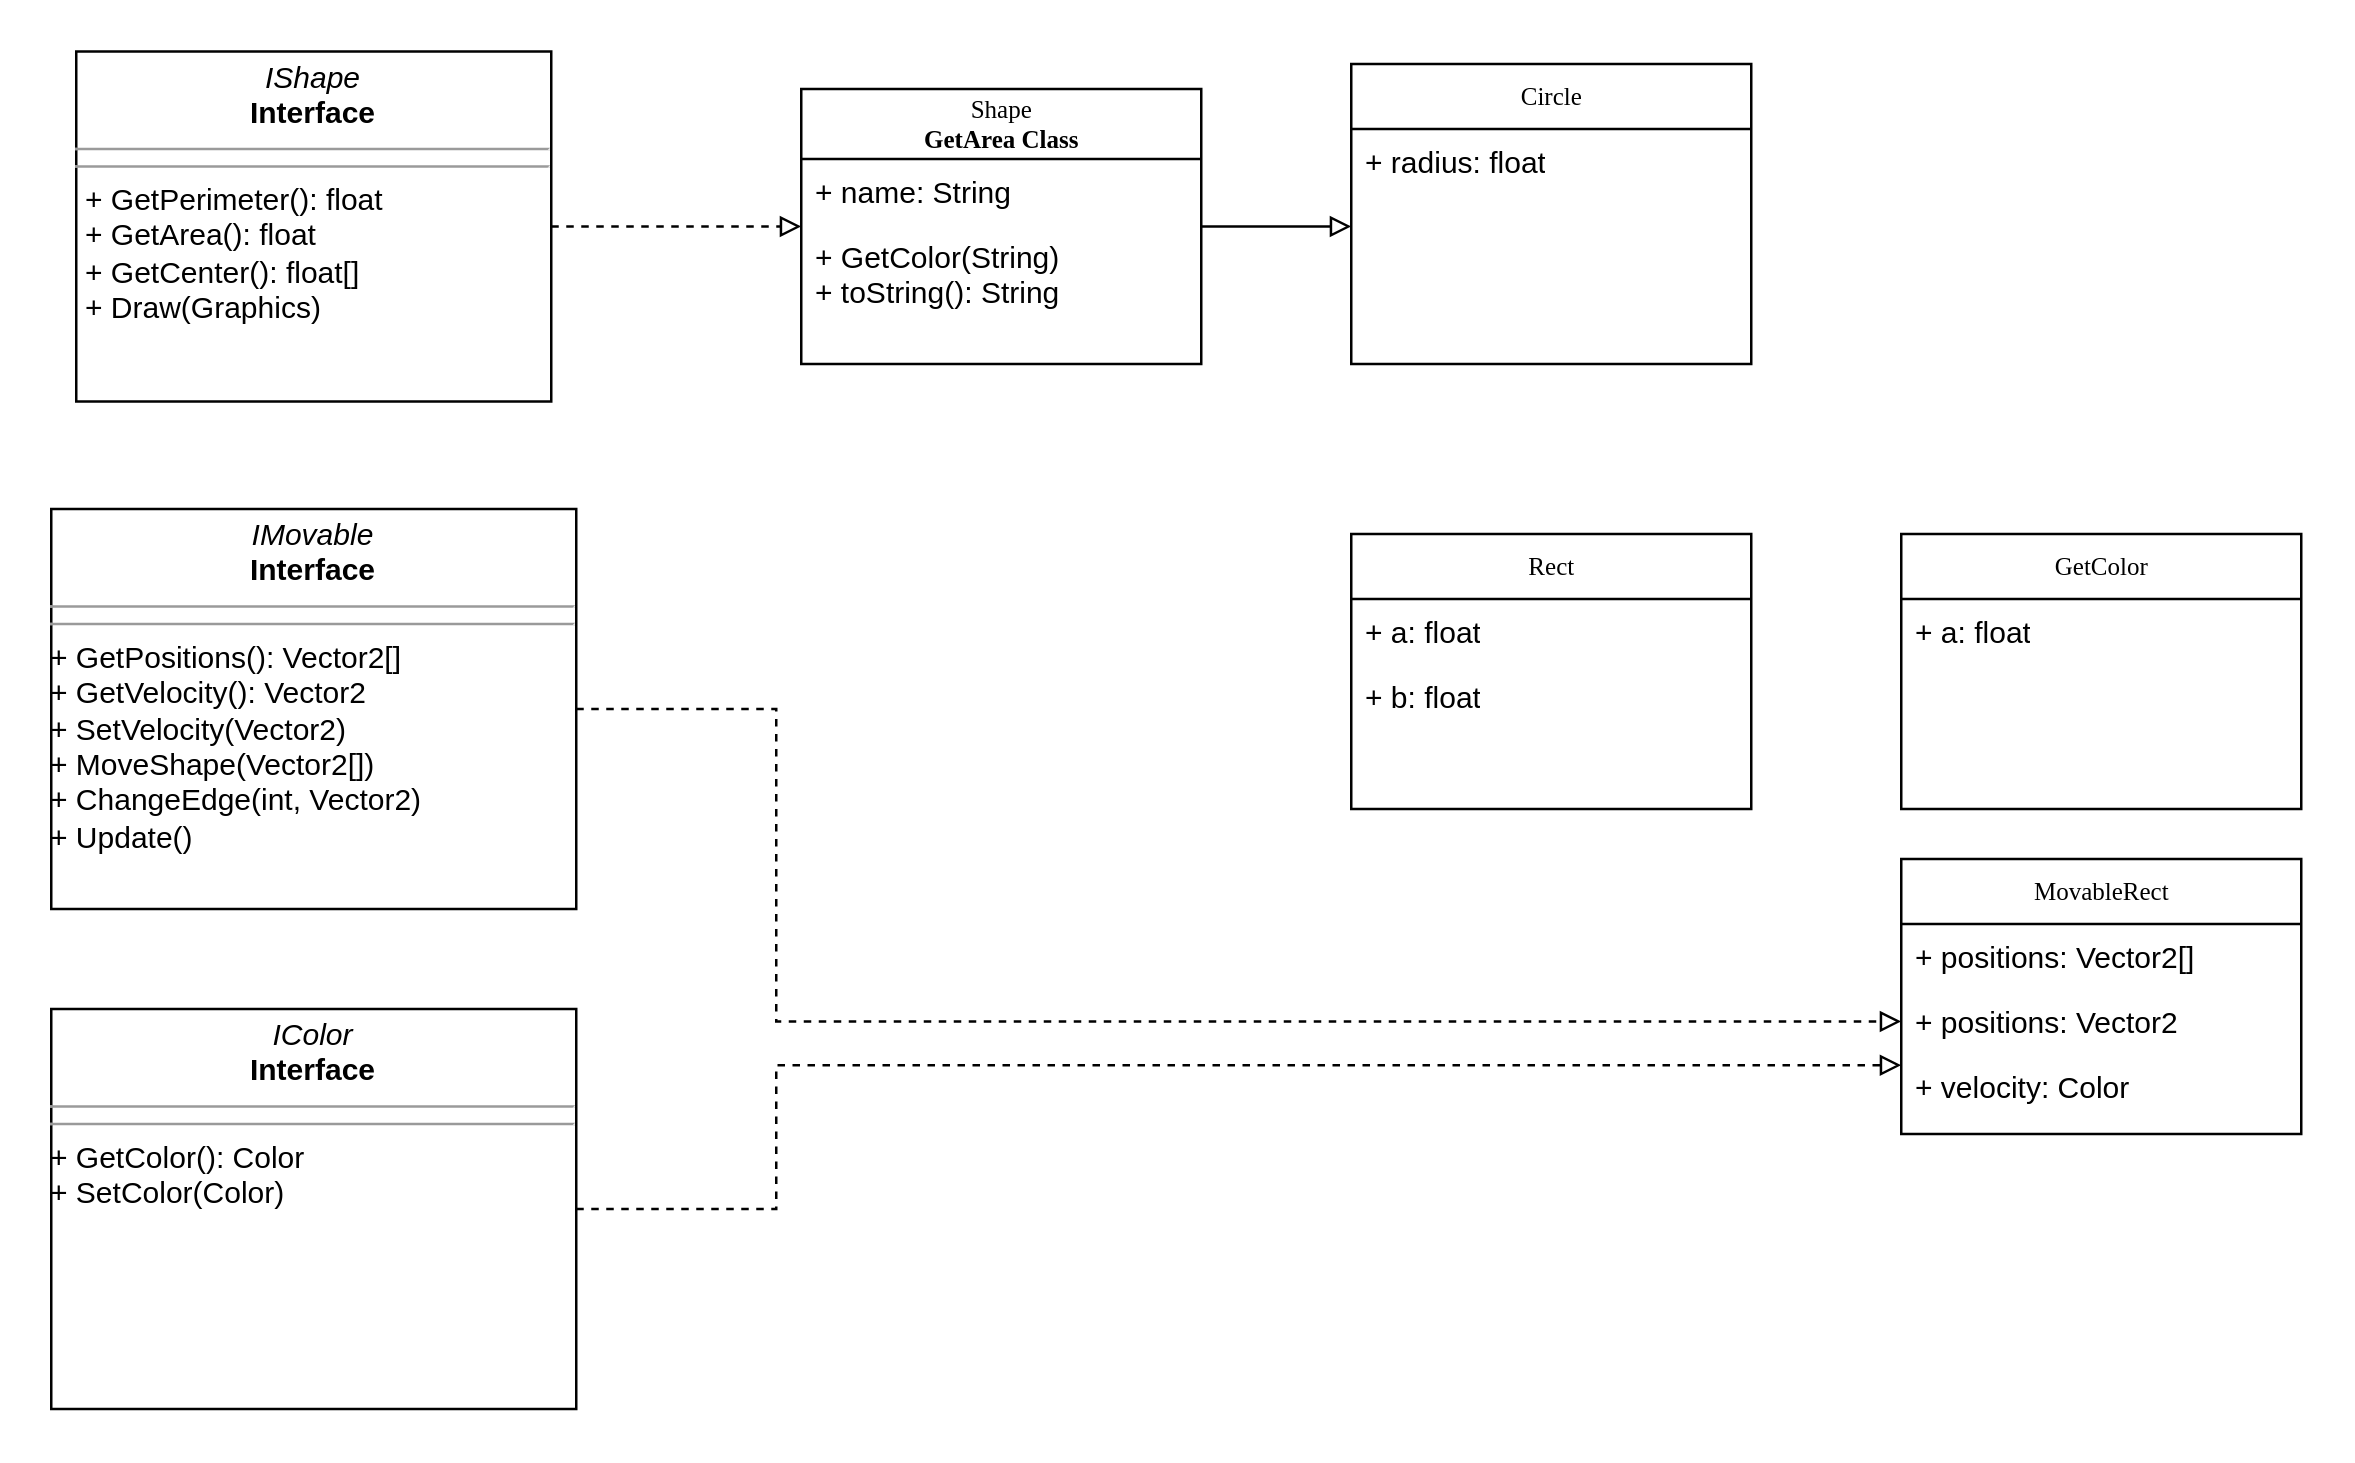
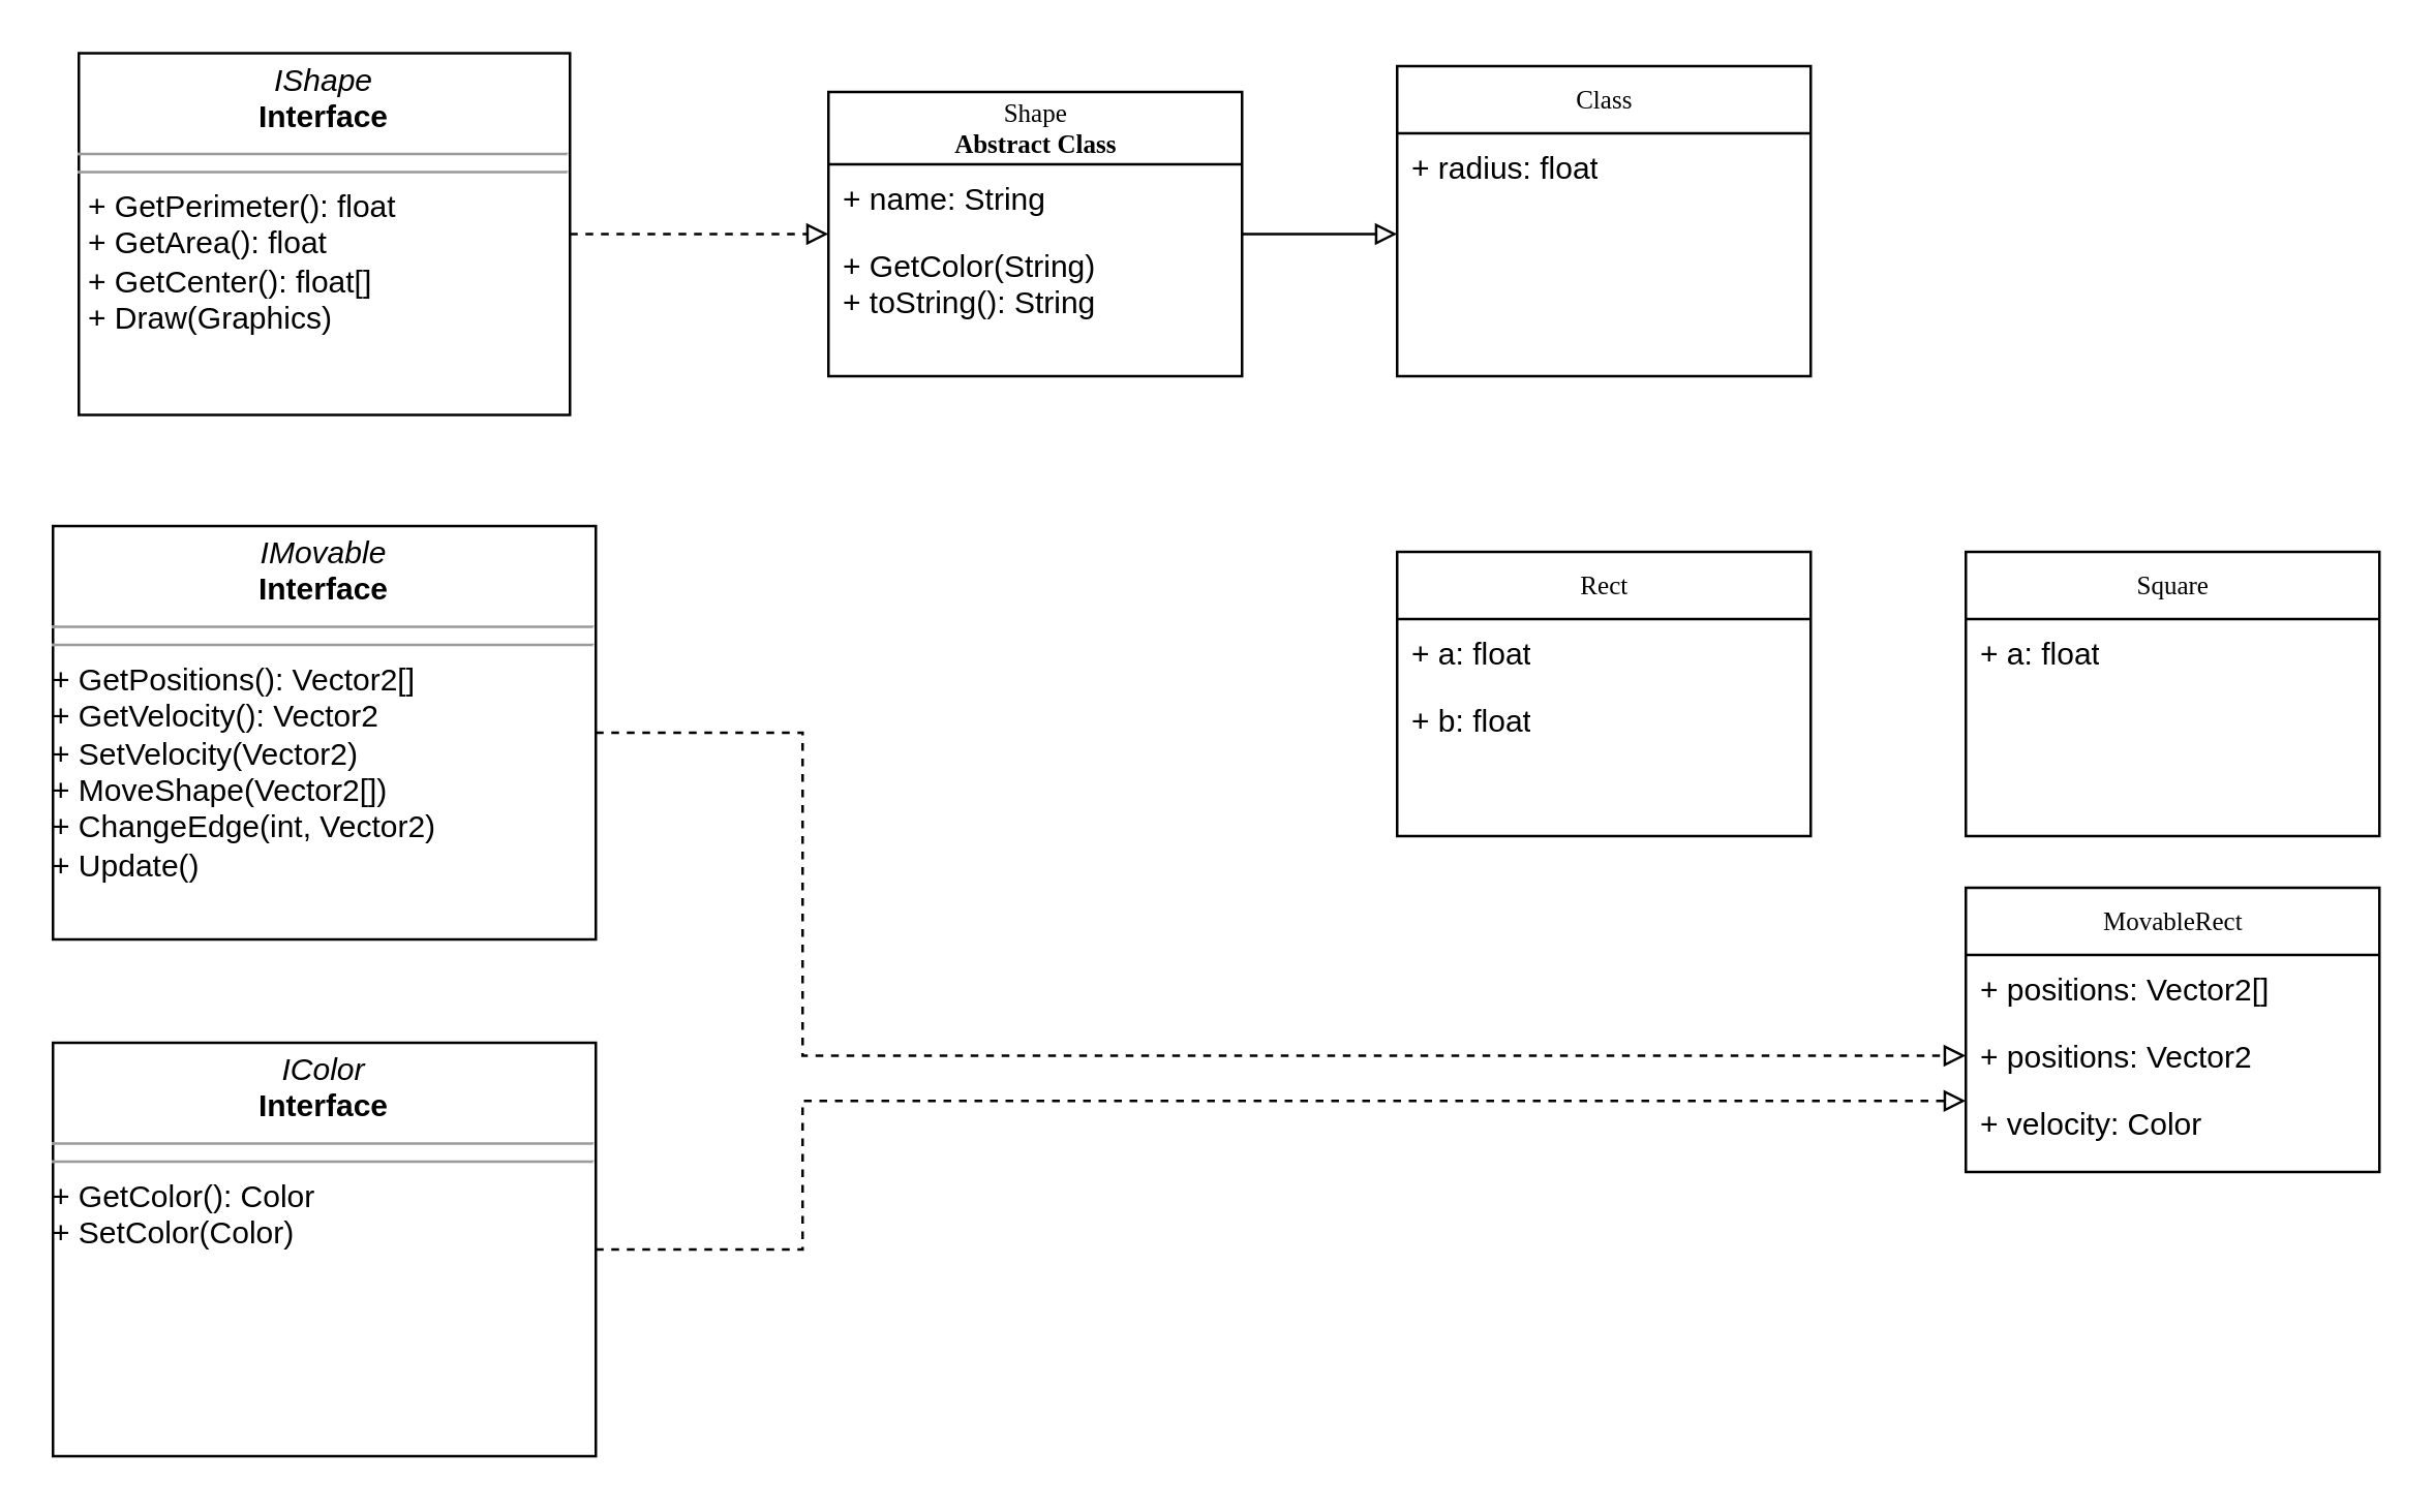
- <mxCell id="10" value="Circle" style="swimlane;html=1;fontStyle=0;childLayout=stackLayout;horizontal=1;startSize=26;fillColor=none;horizontalStack=0;resizeParent=1;resizeLast=0;collapsible=1;marginBottom=0;swimlaneFillColor=#ffffff;rounded=0;shadow=0;comic=0;labelBackgroundColor=none;strokeWidth=1;fontFamily=Verdana;fontSize=10;align=center;" parent="1" vertex="1"><mxGeometry x="540" y="25" width="160" height="120" as="geometry" /></mxCell>
+ <mxCell id="10" value="Class" style="swimlane;html=1;fontStyle=0;childLayout=stackLayout;horizontal=1;startSize=26;fillColor=none;horizontalStack=0;resizeParent=1;resizeLast=0;collapsible=1;marginBottom=0;swimlaneFillColor=#ffffff;rounded=0;shadow=0;comic=0;labelBackgroundColor=none;strokeWidth=1;fontFamily=Verdana;fontSize=10;align=center;" parent="1" vertex="1"><mxGeometry x="540" y="25" width="160" height="120" as="geometry" /></mxCell>
- <mxCell id="6" value="&lt;div&gt;Shape&lt;/div&gt;&lt;div&gt;&lt;b&gt;GetArea Class&lt;/b&gt;&lt;/div&gt;" style="swimlane;html=1;fontStyle=0;childLayout=stackLayout;horizontal=1;startSize=28;fillColor=none;horizontalStack=0;resizeParent=1;resizeLast=0;collapsible=1;marginBottom=0;swimlaneFillColor=#ffffff;rounded=0;shadow=0;comic=0;labelBackgroundColor=none;strokeWidth=1;fontFamily=Verdana;fontSize=10;align=center;" vertex="1" parent="1"><mxGeometry x="320" y="35" width="160" height="110" as="geometry"><mxRectangle x="350" y="102" width="120" height="30" as="alternateBounds" /></mxGeometry></mxCell>
+ <mxCell id="6" value="&lt;div&gt;Shape&lt;/div&gt;&lt;div&gt;&lt;b&gt;Abstract Class&lt;/b&gt;&lt;/div&gt;" style="swimlane;html=1;fontStyle=0;childLayout=stackLayout;horizontal=1;startSize=28;fillColor=none;horizontalStack=0;resizeParent=1;resizeLast=0;collapsible=1;marginBottom=0;swimlaneFillColor=#ffffff;rounded=0;shadow=0;comic=0;labelBackgroundColor=none;strokeWidth=1;fontFamily=Verdana;fontSize=10;align=center;" vertex="1" parent="1"><mxGeometry x="320" y="35" width="160" height="110" as="geometry"><mxRectangle x="350" y="102" width="120" height="30" as="alternateBounds" /></mxGeometry></mxCell>
- <mxCell id="15" value="GetColor" style="swimlane;html=1;fontStyle=0;childLayout=stackLayout;horizontal=1;startSize=26;fillColor=none;horizontalStack=0;resizeParent=1;resizeLast=0;collapsible=1;marginBottom=0;swimlaneFillColor=#ffffff;rounded=0;shadow=0;comic=0;labelBackgroundColor=none;strokeWidth=1;fontFamily=Verdana;fontSize=10;align=center;" parent="1" vertex="1"><mxGeometry x="760" y="213" width="160" height="110" as="geometry"><mxRectangle x="790" y="102" width="70" height="26" as="alternateBounds" /></mxGeometry></mxCell>
+ <mxCell id="15" value="Square" style="swimlane;html=1;fontStyle=0;childLayout=stackLayout;horizontal=1;startSize=26;fillColor=none;horizontalStack=0;resizeParent=1;resizeLast=0;collapsible=1;marginBottom=0;swimlaneFillColor=#ffffff;rounded=0;shadow=0;comic=0;labelBackgroundColor=none;strokeWidth=1;fontFamily=Verdana;fontSize=10;align=center;" parent="1" vertex="1"><mxGeometry x="760" y="213" width="160" height="110" as="geometry"><mxRectangle x="790" y="102" width="70" height="26" as="alternateBounds" /></mxGeometry></mxCell>
